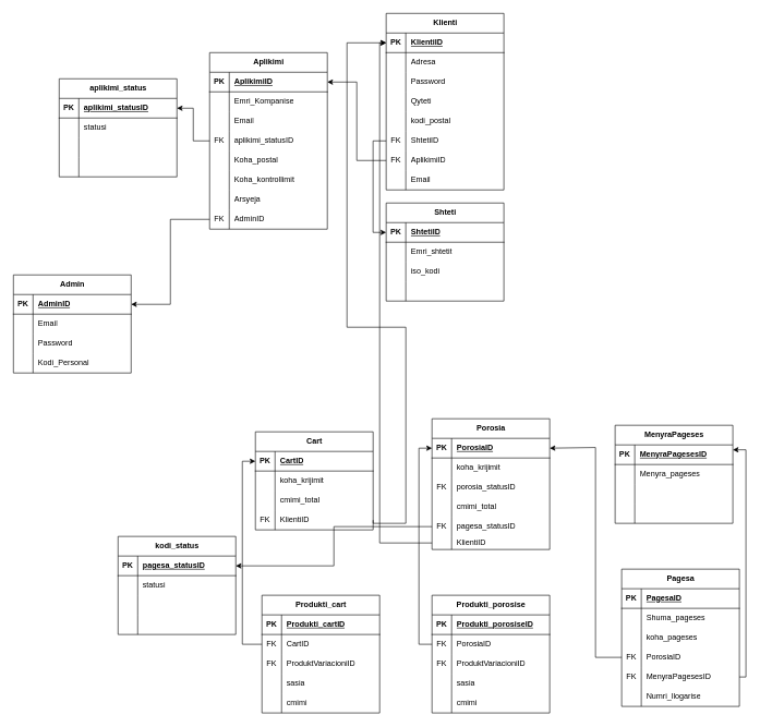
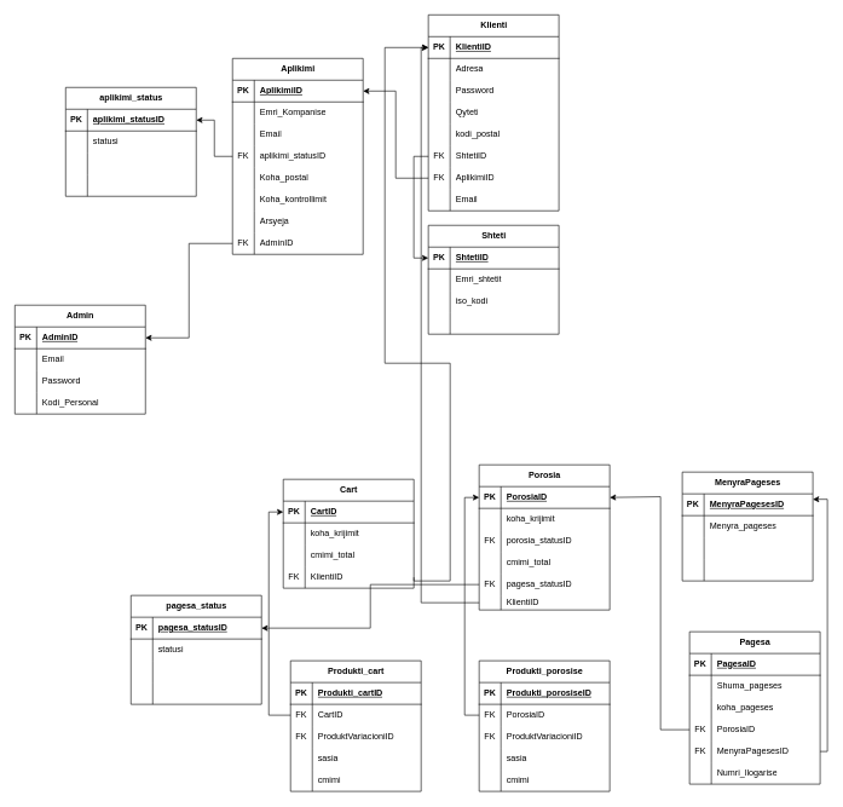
- <mxCell id="182" value="kodi_status" style="shape=table;startSize=30;container=1;collapsible=1;childLayout=tableLayout;fixedRows=1;rowLines=0;fontStyle=1;align=center;resizeLast=1;html=1;" parent="1" vertex="1"><mxGeometry x="180" y="820" width="180" height="150" as="geometry" /></mxCell>
+ <mxCell id="182" value="pagesa_status" style="shape=table;startSize=30;container=1;collapsible=1;childLayout=tableLayout;fixedRows=1;rowLines=0;fontStyle=1;align=center;resizeLast=1;html=1;" parent="1" vertex="1"><mxGeometry x="180" y="820" width="180" height="150" as="geometry" /></mxCell>
